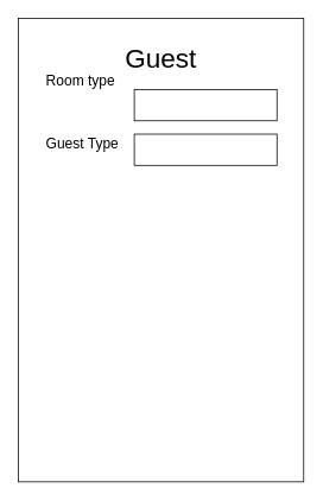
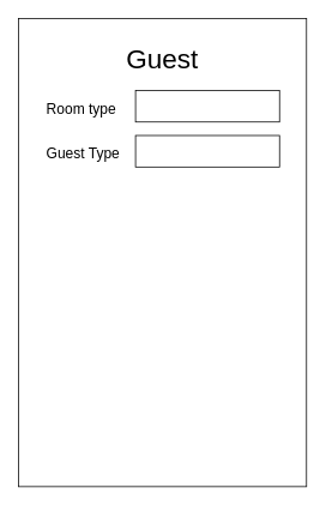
- <mxCell id="5" value="&lt;font style=&quot;font-size: 16px;&quot;&gt;Room type&lt;/font&gt;" style="text;html=1;strokeColor=none;fillColor=none;align=center;verticalAlign=middle;whiteSpace=wrap;rounded=0;fontSize=30;" vertex="1" parent="1"><mxGeometry x="50" y="70" width="80" height="30" as="geometry" /></mxCell>
+ <mxCell id="5" value="&lt;font style=&quot;font-size: 16px;&quot;&gt;Room type&lt;/font&gt;" style="text;html=1;strokeColor=none;fillColor=none;align=center;verticalAlign=middle;whiteSpace=wrap;rounded=0;fontSize=30;" vertex="1" parent="1"><mxGeometry x="50" y="100" width="80" height="30" as="geometry" /></mxCell>
- <mxCell id="7" value="&lt;font style=&quot;font-size: 16px;&quot;&gt;Guest Type&lt;/font&gt;" style="text;html=1;strokeColor=none;fillColor=none;align=center;verticalAlign=middle;whiteSpace=wrap;rounded=0;fontSize=30;" vertex="1" parent="1"><mxGeometry x="47" y="140" width="90" height="30" as="geometry" /></mxCell>
+ <mxCell id="7" value="&lt;font style=&quot;font-size: 16px;&quot;&gt;Guest Type&lt;/font&gt;" style="text;html=1;strokeColor=none;fillColor=none;align=center;verticalAlign=middle;whiteSpace=wrap;rounded=0;fontSize=30;" vertex="1" parent="1"><mxGeometry x="47" y="150" width="90" height="30" as="geometry" /></mxCell>
